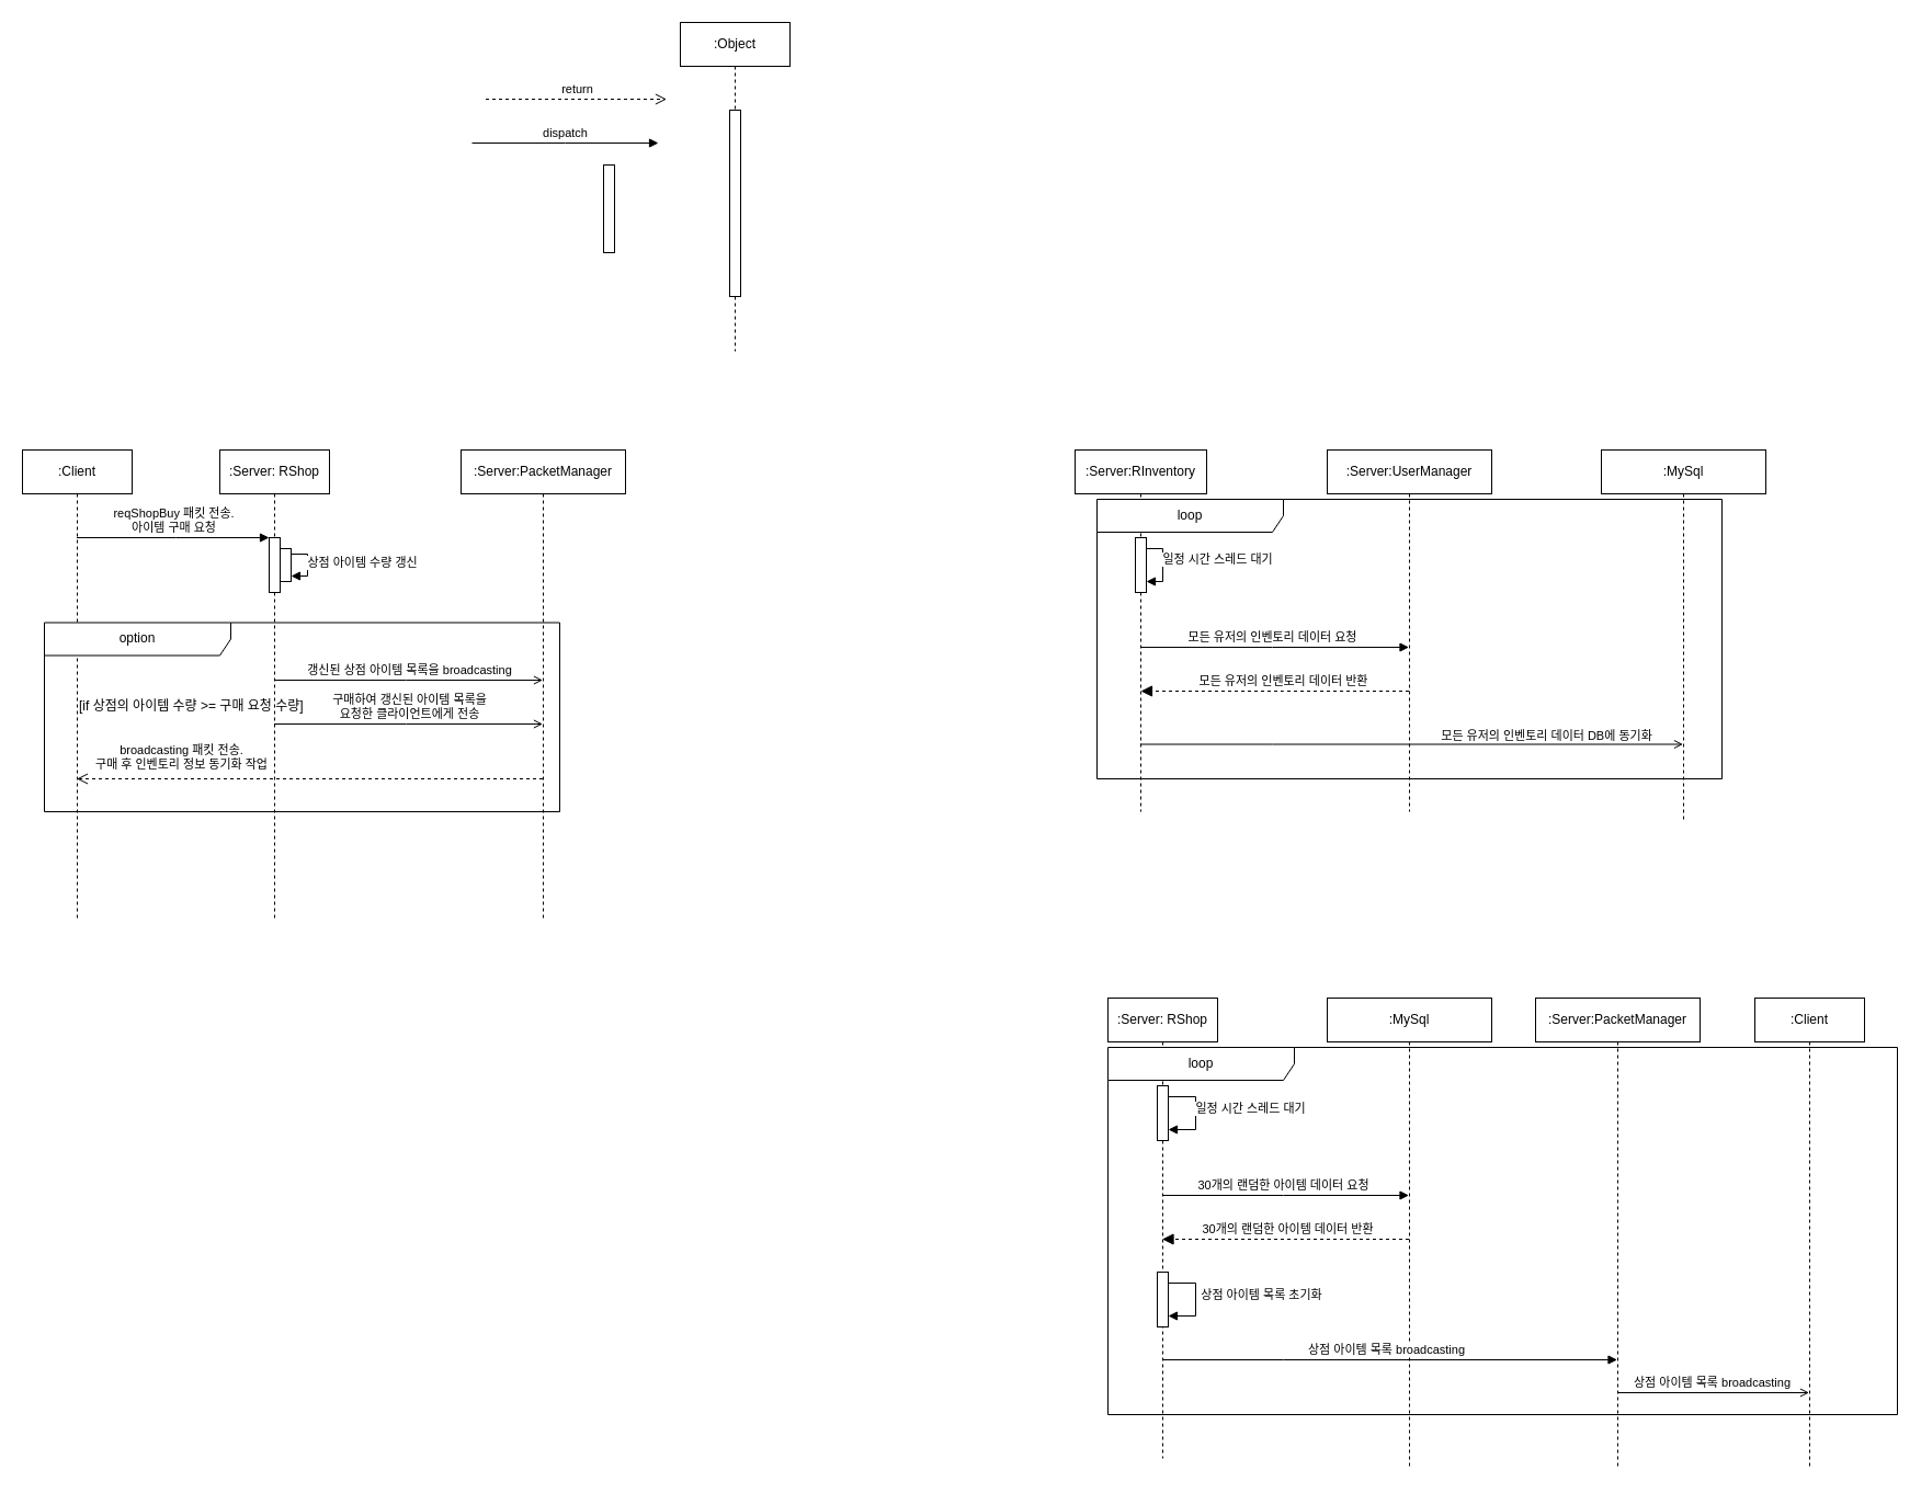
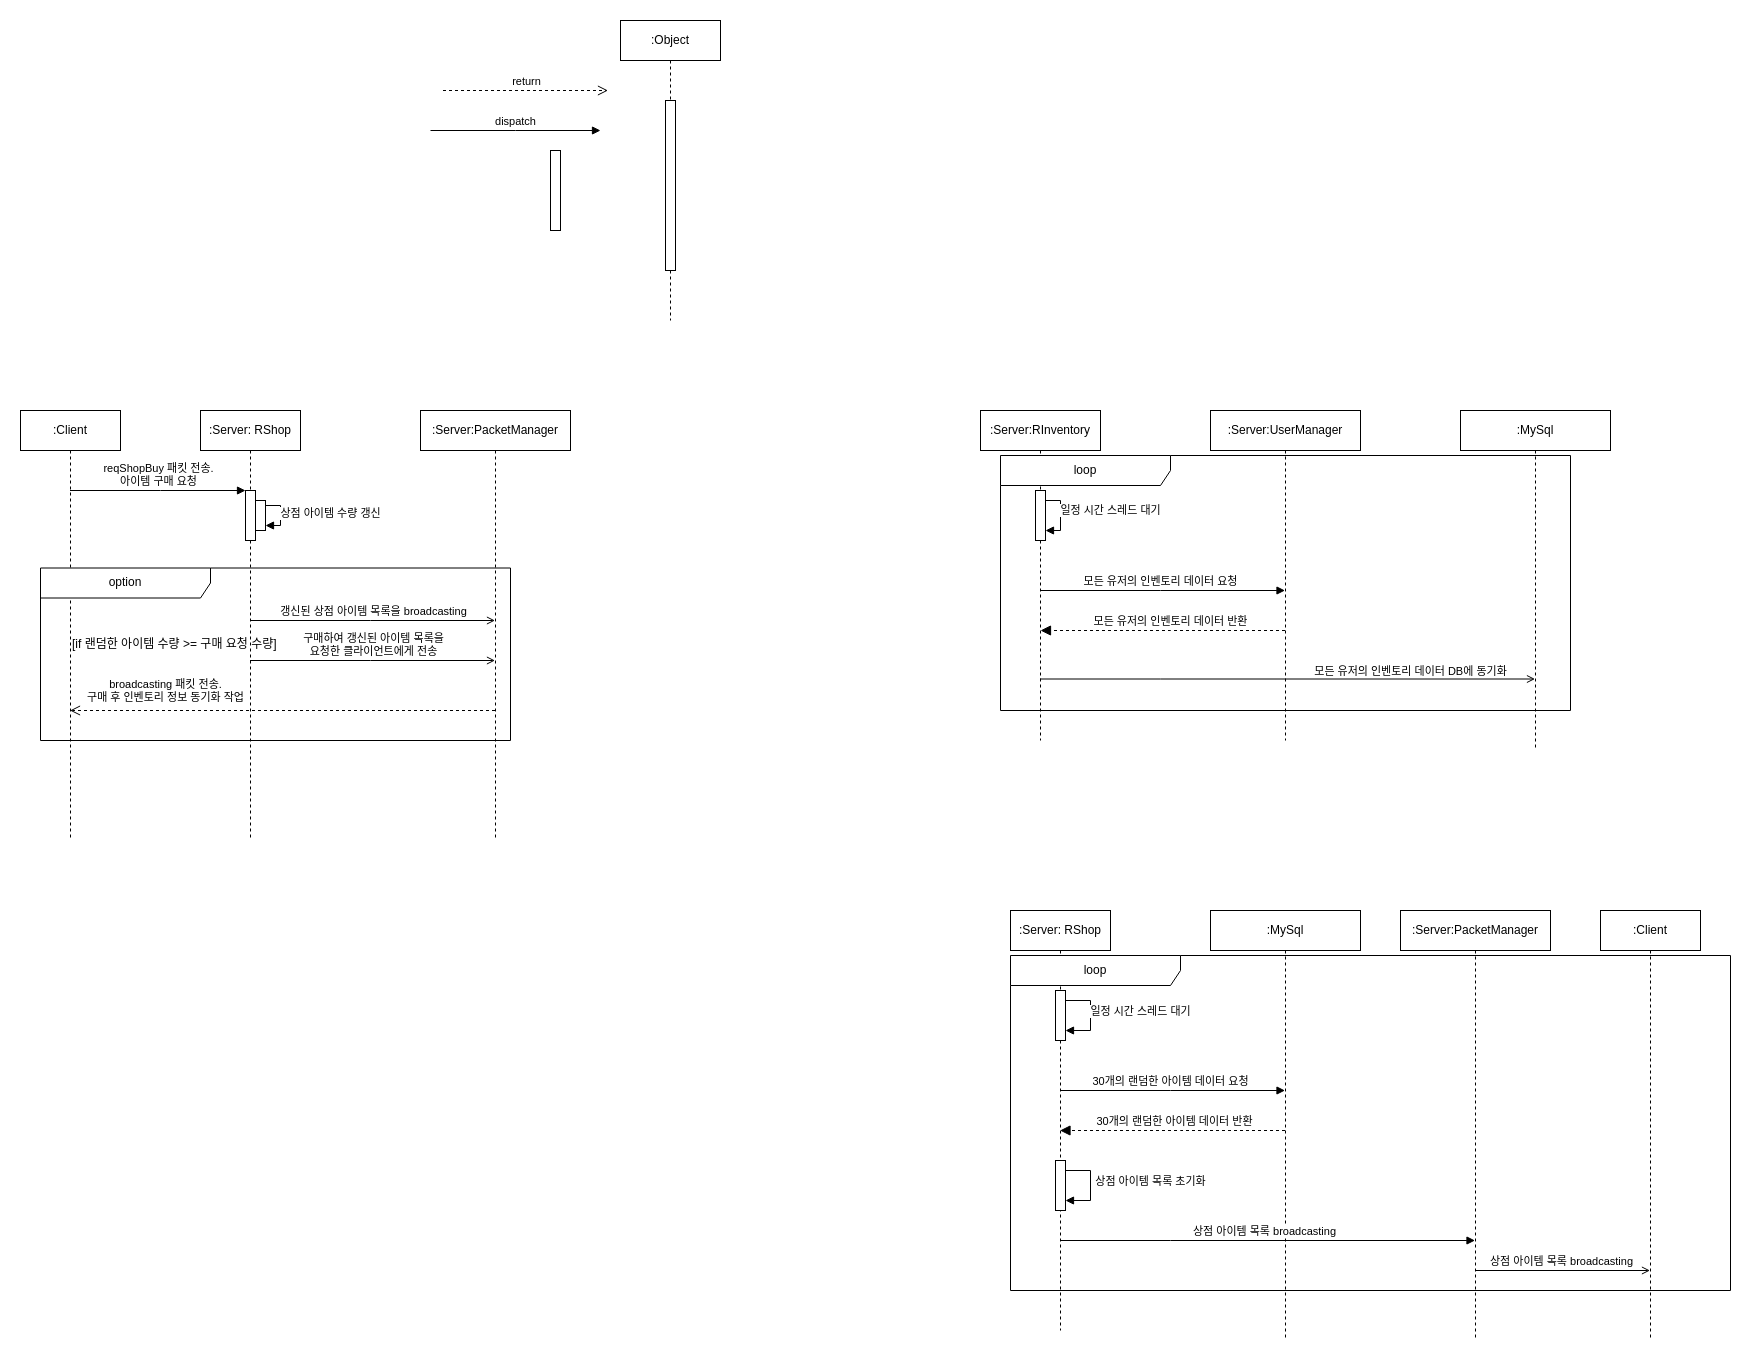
- <mxCell id="18" value="[if 상점의 아이템 수량 &amp;gt;= 구매 요청 수량]" style="text;html=1;align=left;" vertex="1" parent="16"><mxGeometry x="30" y="62.5" width="210" height="30" as="geometry" /></mxCell>
+ <mxCell id="18" value="[if 랜덤한 아이템 수량 &amp;gt;= 구매 요청 수량]" style="text;html=1;align=left;" vertex="1" parent="16"><mxGeometry x="30" y="62.5" width="210" height="30" as="geometry" /></mxCell>
